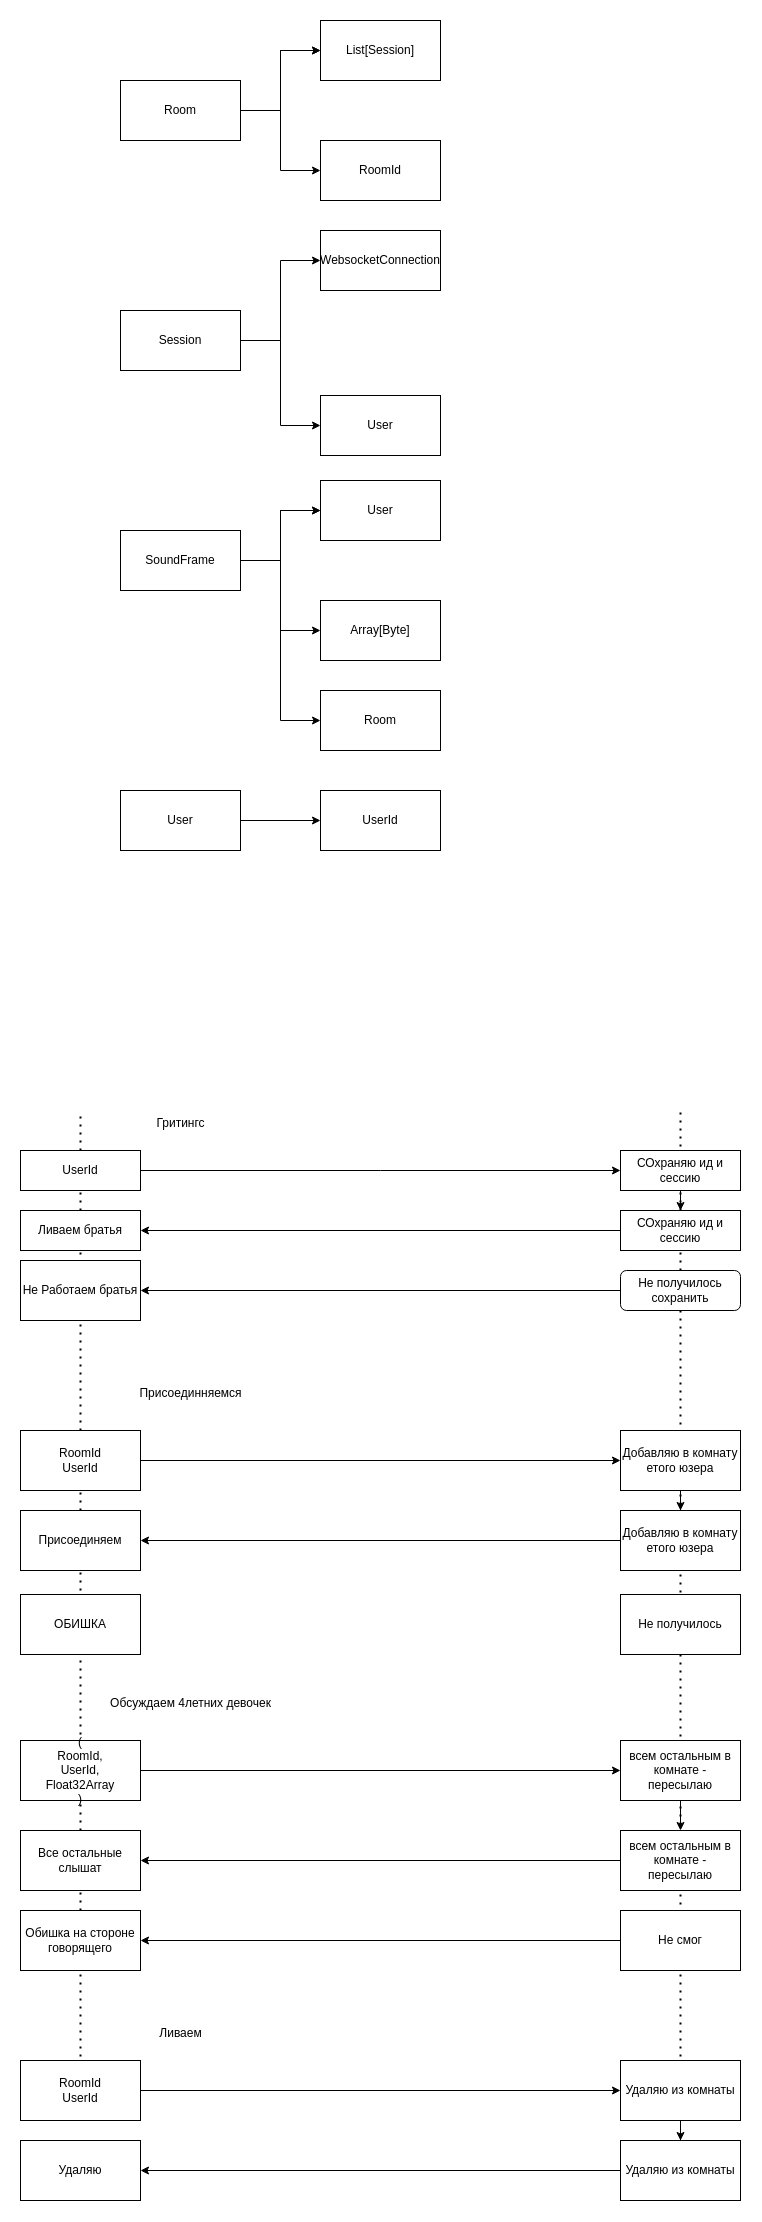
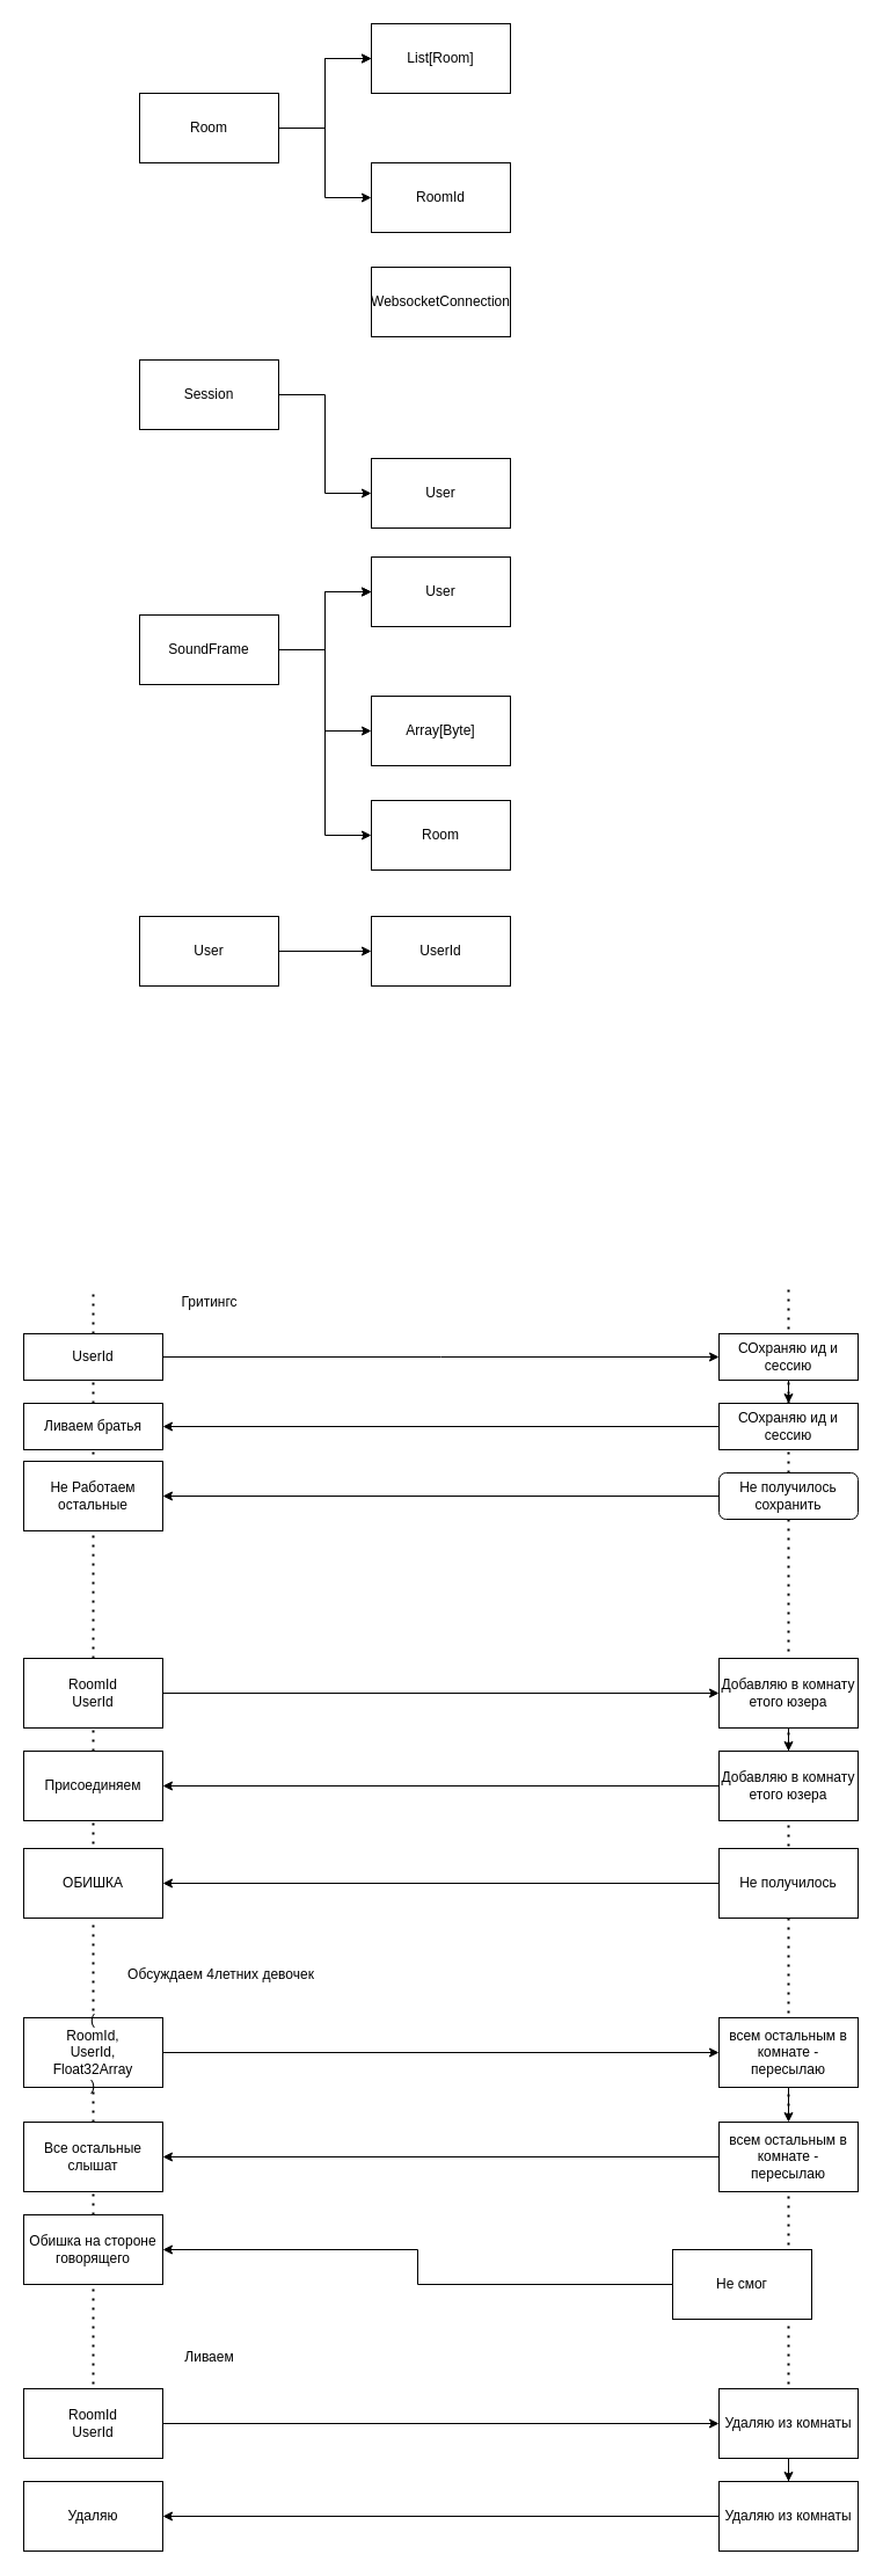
- <mxCell id="16" value="List[Session]" style="whiteSpace=wrap;html=1;rounded=0;" vertex="1" parent="1"><mxGeometry x="320" y="20" width="120" height="60" as="geometry" /></mxCell>
+ <mxCell id="16" value="List[Room]" style="whiteSpace=wrap;html=1;rounded=0;" vertex="1" parent="1"><mxGeometry x="320" y="20" width="120" height="60" as="geometry" /></mxCell>
- <mxCell id="3" style="edgeStyle=orthogonalEdgeStyle;rounded=0;orthogonalLoop=1;jettySize=auto;html=1;exitX=1;exitY=0.5;exitDx=0;exitDy=0;entryX=0;entryY=0.5;entryDx=0;entryDy=0;" edge="1" parent="1" source="4" target="22"><mxGeometry relative="1" as="geometry" /></mxCell>
- <mxCell id="39" value="Не Работаем братья" style="rounded=0;whiteSpace=wrap;html=1;" vertex="1" parent="1"><mxGeometry x="20" y="1260" width="120" height="60" as="geometry" /></mxCell>
+ <mxCell id="39" value="Не Работаем остальные" style="rounded=0;whiteSpace=wrap;html=1;" vertex="1" parent="1"><mxGeometry x="20" y="1260" width="120" height="60" as="geometry" /></mxCell>
- <mxCell id="61" value="Присоединняемся" style="text;html=1;align=center;verticalAlign=middle;resizable=0;points=[];autosize=1;strokeColor=none;fillColor=none;" vertex="1" parent="1"><mxGeometry x="125" y="1378" width="130" height="30" as="geometry" /></mxCell>
+ <mxCell id="47" value="" style="edgeStyle=orthogonalEdgeStyle;rounded=0;orthogonalLoop=1;jettySize=auto;html=1;" edge="1" parent="1" source="48" target="49"><mxGeometry relative="1" as="geometry" /></mxCell>
- <mxCell id="58" value="Не смог" style="rounded=0;whiteSpace=wrap;html=1;" vertex="1" parent="1"><mxGeometry x="620" y="1910" width="120" height="60" as="geometry" /></mxCell>
+ <mxCell id="58" value="Не смог" style="rounded=0;whiteSpace=wrap;html=1;" vertex="1" parent="1"><mxGeometry x="580" y="1940" width="120" height="60" as="geometry" /></mxCell>
